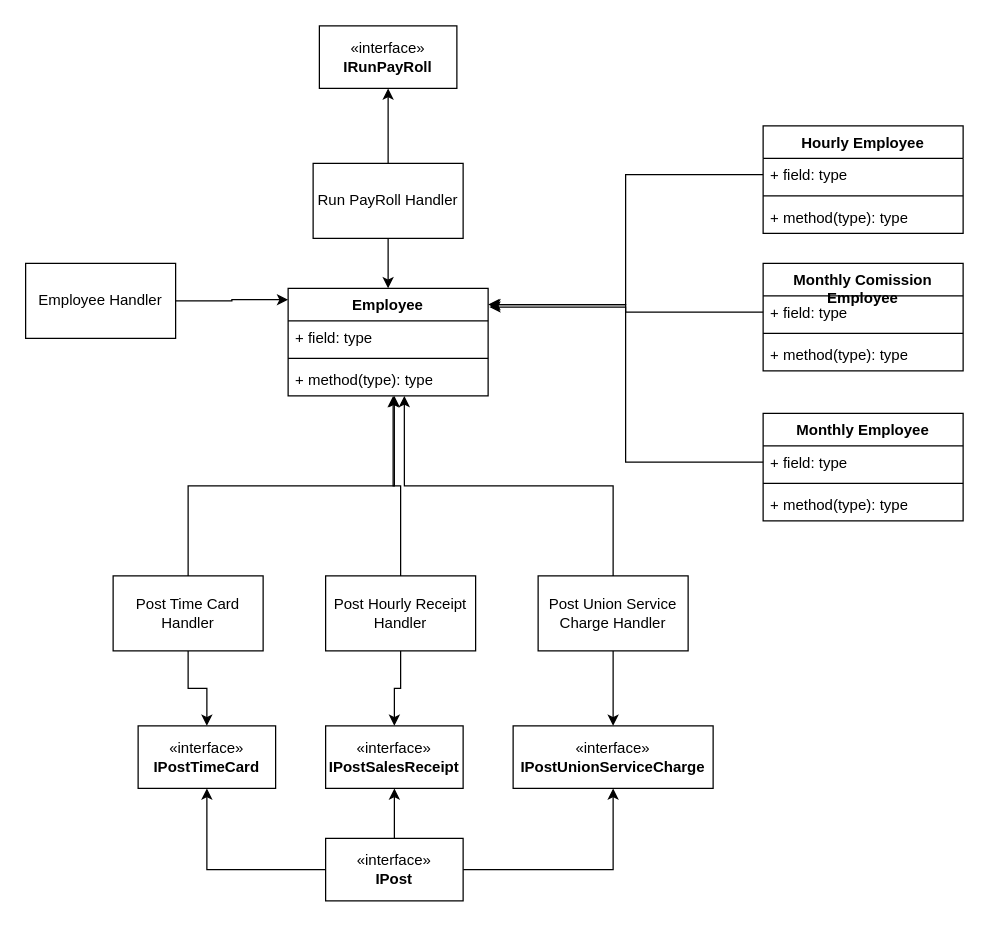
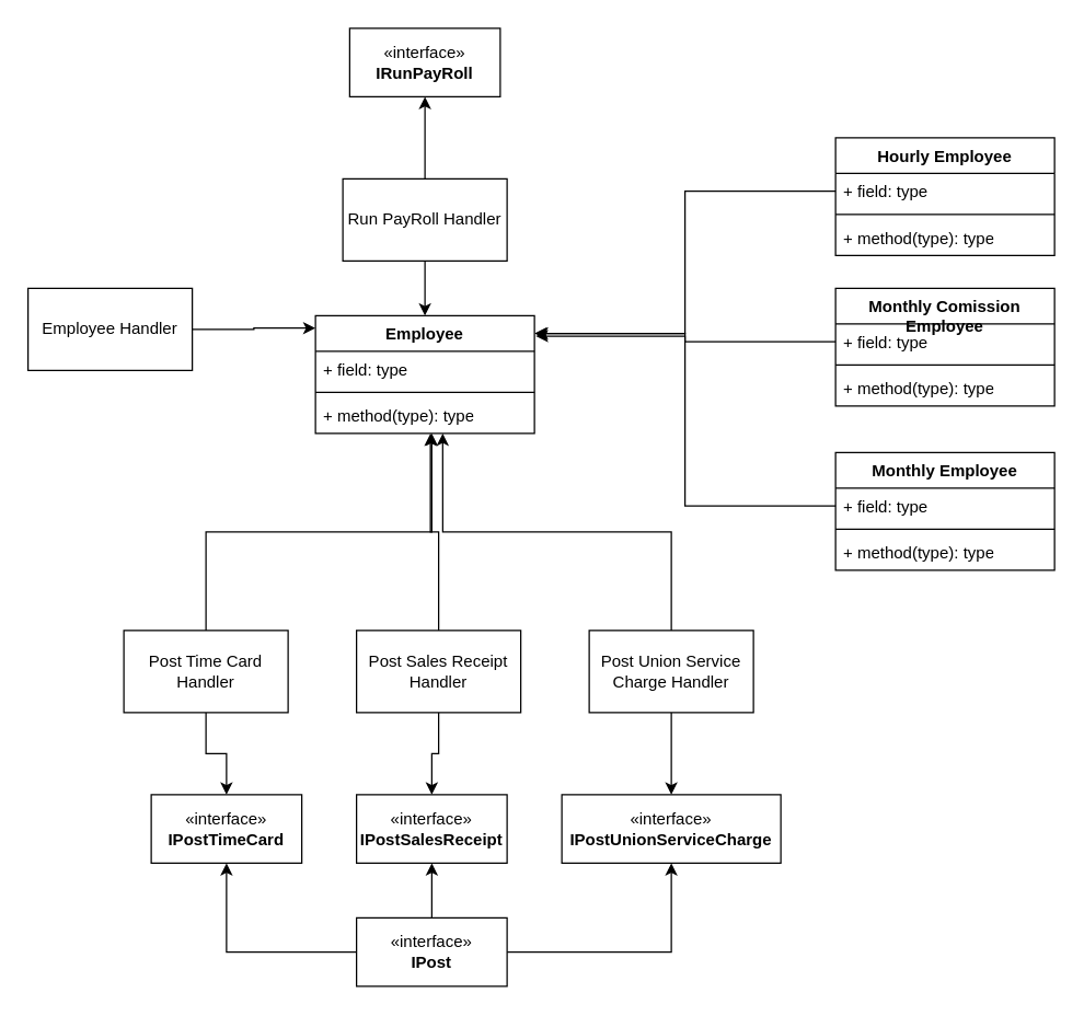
- <mxCell id="33" value="Post Hourly Receipt Handler" style="rounded=0;whiteSpace=wrap;html=1;" vertex="1" parent="1"><mxGeometry x="260" y="460" width="120" height="60" as="geometry" /></mxCell>
+ <mxCell id="33" value="Post Sales Receipt Handler" style="rounded=0;whiteSpace=wrap;html=1;" vertex="1" parent="1"><mxGeometry x="260" y="460" width="120" height="60" as="geometry" /></mxCell>
